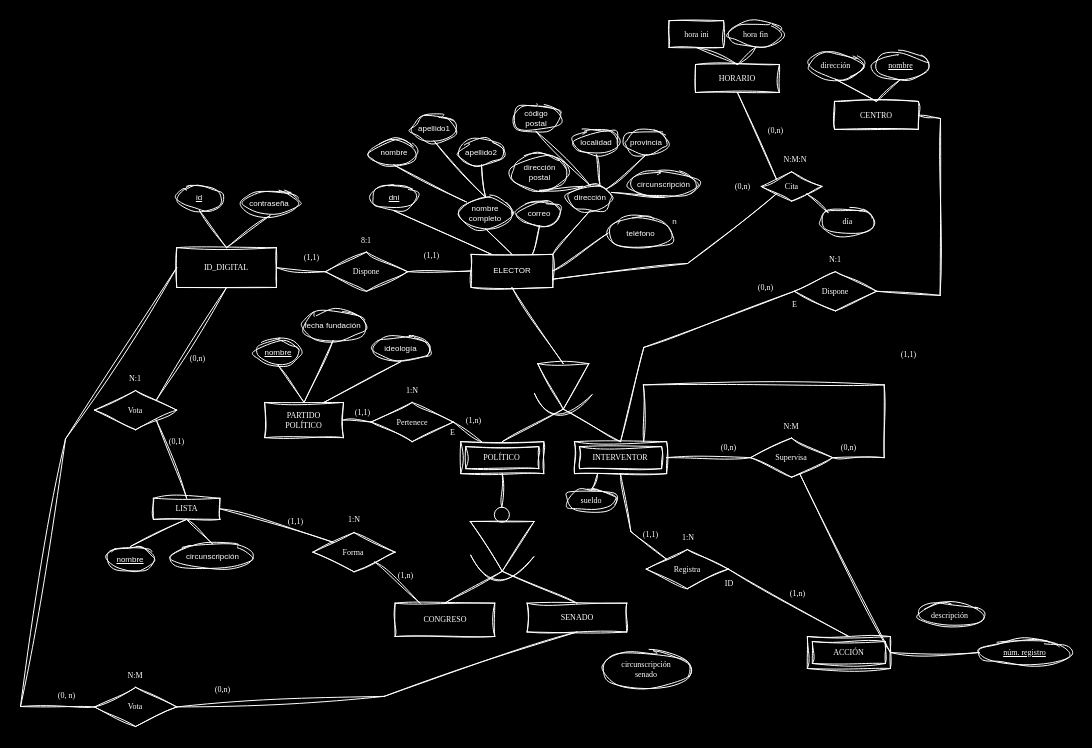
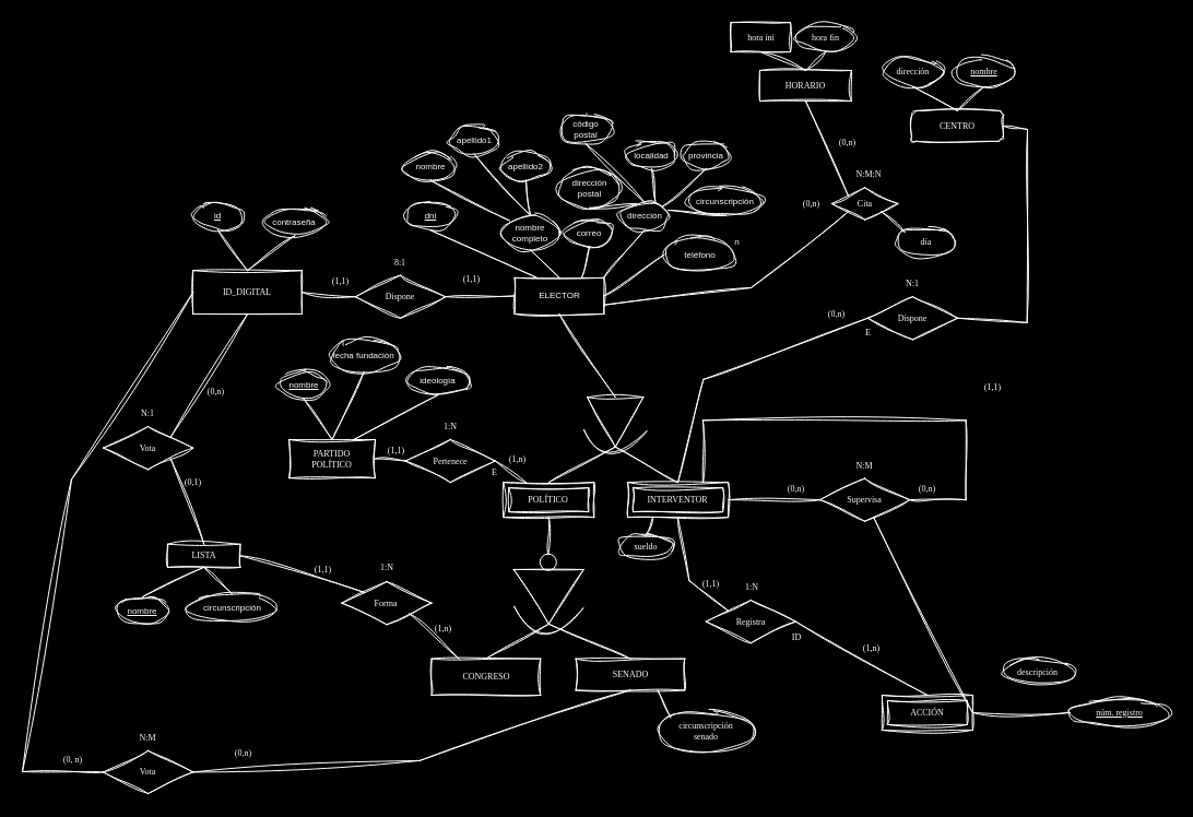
- <mxCell id="7" value="CENTRO" style="rounded=0;whiteSpace=wrap;html=1;strokeColor=#FFFFFF;fontColor=#FFFFFF;fillColor=none;sketch=1;curveFitting=1;jiggle=2;fontSize=8;fontFamily=Verdana;container=0;labelBackgroundColor=none;" parent="1" vertex="1"><mxGeometry x="834.001" y="100.885" width="83.864" height="27.984" as="geometry" /></mxCell>
+ <mxCell id="7" value="CENTRO" style="whiteSpace=wrap;html=1;strokeColor=#FFFFFF;fontColor=#FFFFFF;fillColor=none;sketch=1;curveFitting=1;jiggle=2;fontSize=8;fontFamily=Verdana;container=0;labelBackgroundColor=none;rounded=1;" parent="1" vertex="1"><mxGeometry x="834.001" y="100.885" width="83.864" height="27.984" as="geometry" /></mxCell>
+ <mxCell id="53" value="" style="endArrow=none;html=1;rounded=0;sketch=1;hachureGap=4;jiggle=2;curveFitting=1;fontFamily=Verdana;fontSize=8;fontColor=#FFFFFF;fillColor=none;strokeColor=#FFFFFF;entryX=0;entryY=0;entryDx=0;entryDy=0;exitX=0.75;exitY=1;exitDx=0;exitDy=0;labelBackgroundColor=none;" parent="1" source="6" target="52" edge="1"><mxGeometry width="50" height="50" relative="1" as="geometry"><mxPoint x="604.229" y="729.996" as="sourcePoint" /><mxPoint x="668.221" y="733.148" as="targetPoint" /></mxGeometry></mxCell>
